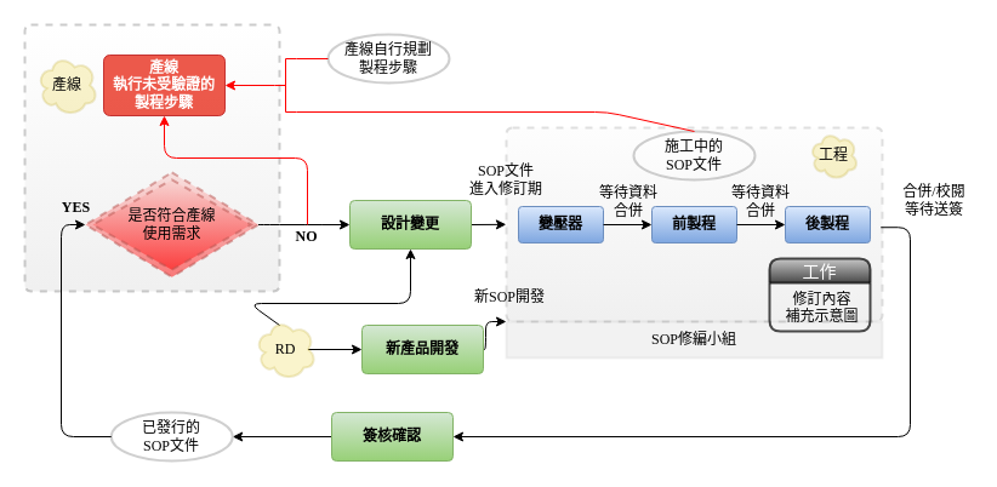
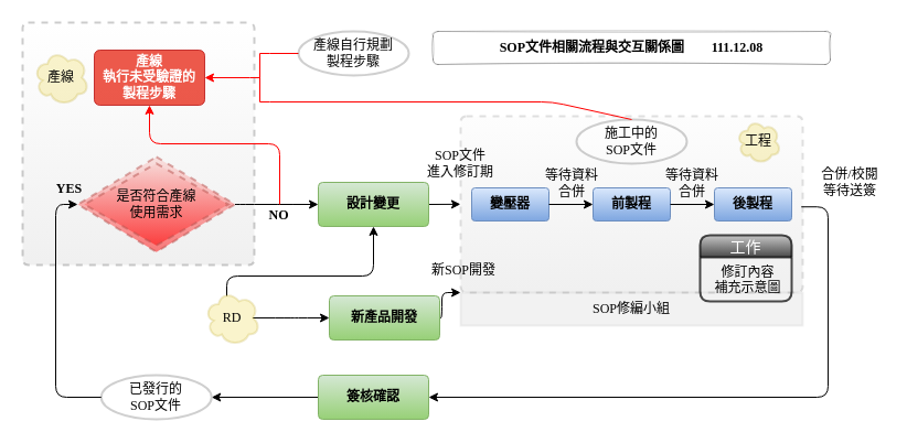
+ <mxCell id="25" value="&lt;font data-font-src=&quot;https://fonts.googleapis.com/css?family=%E6%96%87%E9%BC%8E%E4%B8%AD%E5%9C%93&quot; face=&quot;AR Yenti B5&quot;&gt;&lt;b style=&quot;&quot;&gt;SOP文件相關流程與交互關係圖&lt;span style=&quot;white-space: pre;&quot;&gt;&#09;&lt;/span&gt;111.12.08&lt;/b&gt;&lt;br&gt;&lt;/font&gt;" style="text;html=1;align=center;verticalAlign=middle;whiteSpace=wrap;rounded=1;fontFamily=Georgia;glass=0;shadow=0;sketch=1;opacity=20;fillColor=none;strokeColor=default;" vertex="1" parent="1"><mxGeometry x="392" y="28" width="360" height="30" as="geometry" /></mxCell>
- <mxCell id="32" value="RD" style="ellipse;shape=cloud;whiteSpace=wrap;html=1;align=center;rounded=1;shadow=0;glass=0;sketch=0;strokeColor=#B09500;strokeWidth=2;fontFamily=AR Yenti B5;fontSource=https%3A%2F%2Ffonts.googleapis.com%2Fcss%3Ffamily%3D%25E6%2596%2587%25E9%25BC%258E%25E4%25B8%25AD%25E5%259C%2593;fillColor=#e3c800;opacity=20;fontColor=#000000;" vertex="1" parent="1"><mxGeometry x="210" y="263" width="50" height="50" as="geometry" /></mxCell>
+ <mxCell id="32" value="RD" style="ellipse;shape=cloud;whiteSpace=wrap;html=1;align=center;rounded=1;shadow=0;glass=0;sketch=0;strokeColor=#B09500;strokeWidth=2;fontFamily=AR Yenti B5;fontSource=https%3A%2F%2Ffonts.googleapis.com%2Fcss%3Ffamily%3D%25E6%2596%2587%25E9%25BC%258E%25E4%25B8%25AD%25E5%259C%2593;fillColor=#e3c800;opacity=20;fontColor=#000000;" vertex="1" parent="1"><mxGeometry x="185" y="263" width="50" height="50" as="geometry" /></mxCell>
- <mxCell id="43" value="&lt;font face=&quot;AR Yenti B5&quot;&gt;&lt;b&gt;簽核確認&lt;/b&gt;&lt;/font&gt;" style="rounded=1;arcSize=10;whiteSpace=wrap;html=1;align=center;fontFamily=Georgia;fillColor=#d5e8d4;strokeColor=#82b366;gradientColor=#97d077;" vertex="1" parent="1"><mxGeometry x="273" y="340" width="100" height="40" as="geometry" /></mxCell>
+ <mxCell id="43" value="&lt;font face=&quot;AR Yenti B5&quot;&gt;&lt;b&gt;簽核確認&lt;/b&gt;&lt;/font&gt;" style="rounded=1;arcSize=10;whiteSpace=wrap;html=1;align=center;fontFamily=Georgia;fillColor=#d5e8d4;strokeColor=#82b366;gradientColor=#97d077;" vertex="1" parent="1"><mxGeometry x="288" y="340" width="100" height="40" as="geometry" /></mxCell>
